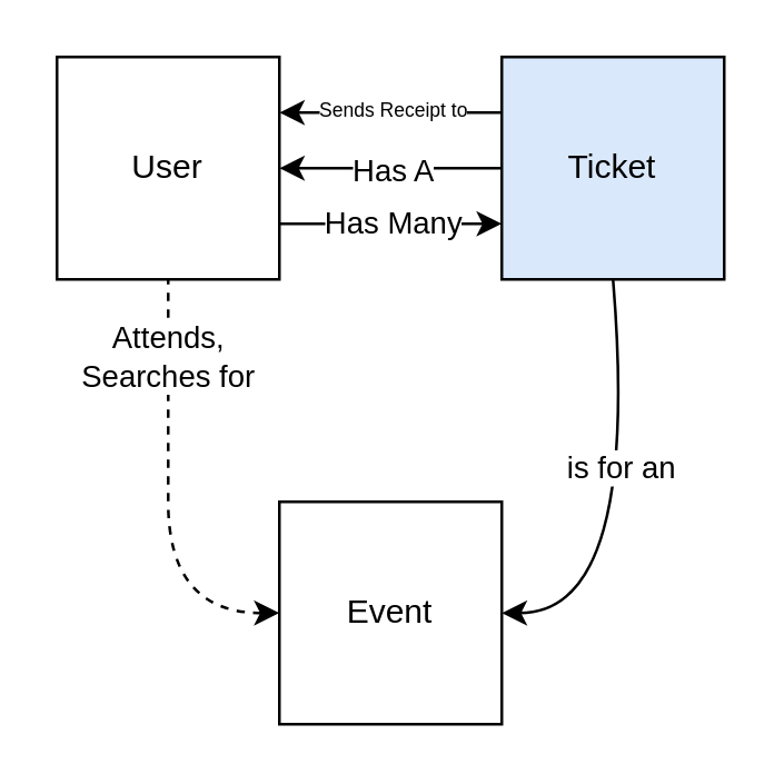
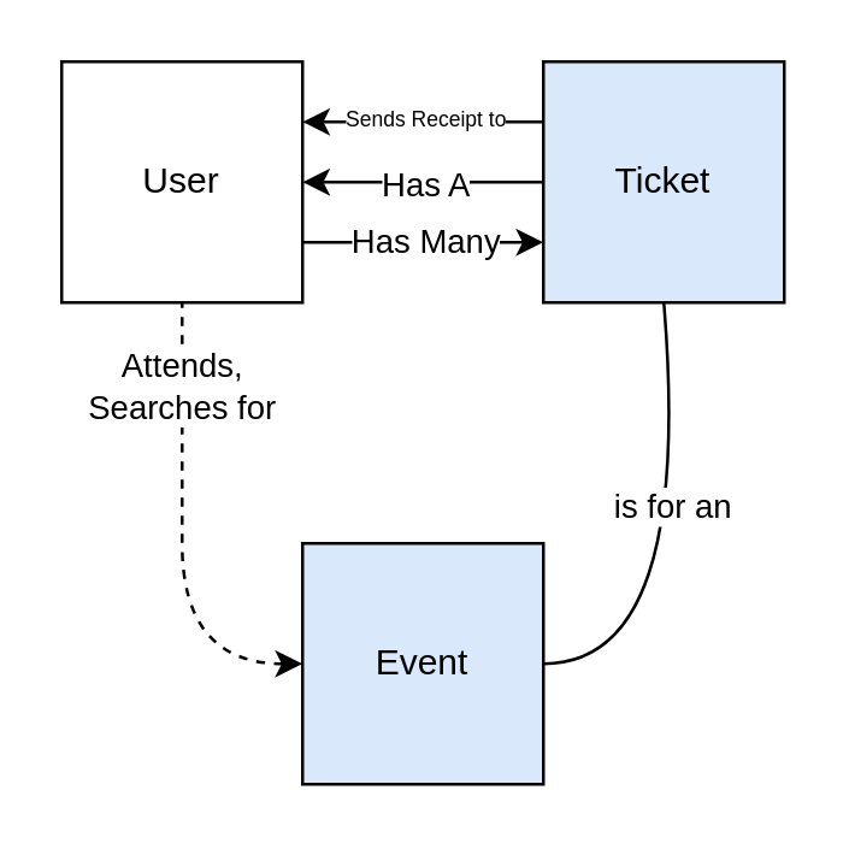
- <mxCell id="7" value="" style="curved=1;endArrow=classic;html=1;rounded=0;exitX=0.5;exitY=1;exitDx=0;exitDy=0;entryX=1;entryY=0.5;entryDx=0;entryDy=0;" parent="1" source="3" target="4" edge="1"><mxGeometry width="50" height="50" relative="1" as="geometry"><mxPoint x="160" y="90" as="sourcePoint" /><mxPoint x="210" y="40" as="targetPoint" /><Array as="points"><mxPoint x="230" y="220" /></Array></mxGeometry></mxCell>
+ <mxCell id="7" value="" style="curved=1;endArrow=none;html=1;rounded=0;exitX=0.5;exitY=1;exitDx=0;exitDy=0;entryX=1;entryY=0.5;entryDx=0;entryDy=0;" parent="1" source="3" target="4" edge="1"><mxGeometry width="50" height="50" relative="1" as="geometry"><mxPoint x="160" y="90" as="sourcePoint" /><mxPoint x="210" y="40" as="targetPoint" /><Array as="points"><mxPoint x="230" y="220" /></Array></mxGeometry></mxCell>
- <mxCell id="4" value="Event" style="whiteSpace=wrap;html=1;aspect=fixed;" parent="1" vertex="1"><mxGeometry x="100" y="180" width="80" height="80" as="geometry" /></mxCell>
+ <mxCell id="4" value="Event" style="whiteSpace=wrap;html=1;aspect=fixed;fillColor=#dae8fc;" parent="1" vertex="1"><mxGeometry x="100" y="180" width="80" height="80" as="geometry" /></mxCell>
